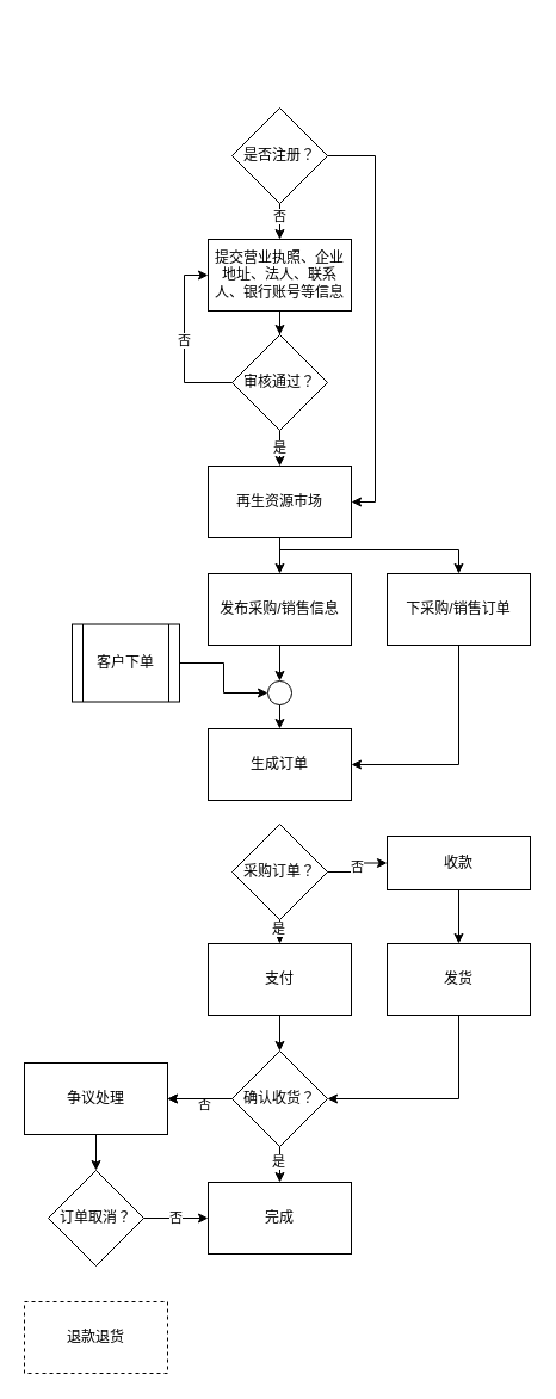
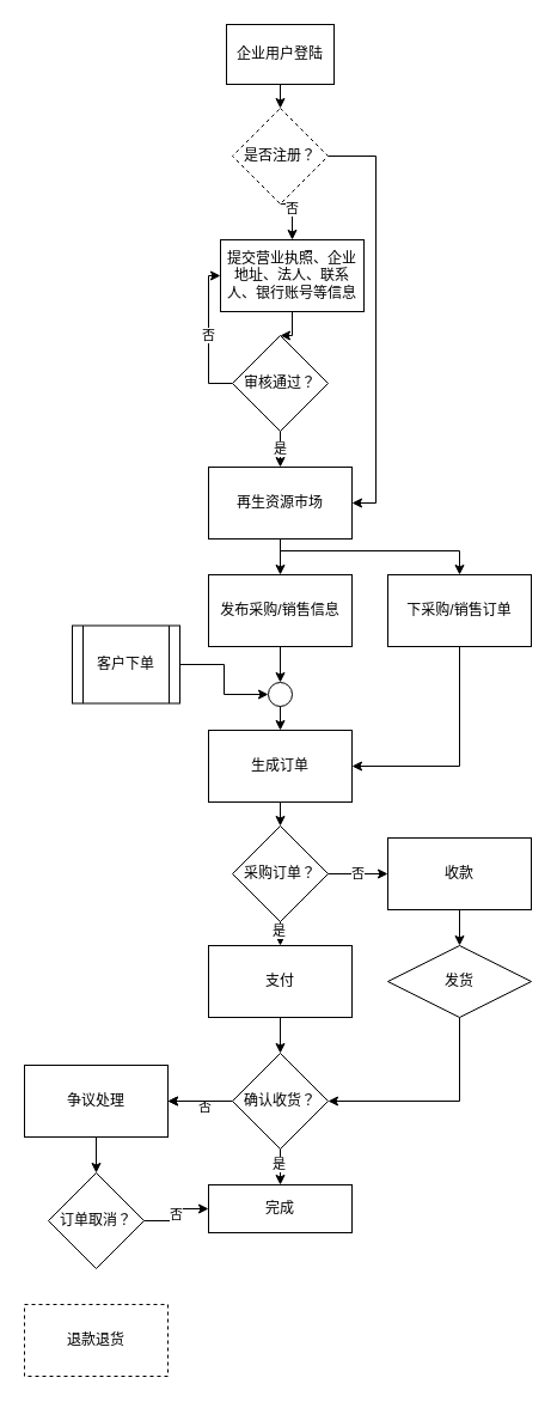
+ <mxCell id="3" value="企业用户登陆" style="rounded=0;whiteSpace=wrap;html=1;" parent="1" vertex="1"><mxGeometry x="189" y="20" width="90" height="50" as="geometry" /></mxCell>
+ <mxCell id="2" style="edgeStyle=orthogonalEdgeStyle;rounded=0;orthogonalLoop=1;jettySize=auto;html=1;exitX=0.5;exitY=1;exitDx=0;exitDy=0;entryX=0.5;entryY=0;entryDx=0;entryDy=0;" parent="1" source="3" target="7" edge="1"><mxGeometry relative="1" as="geometry"><mxPoint x="234" y="80" as="targetPoint" /></mxGeometry></mxCell>
- <mxCell id="7" value="是否注册？" style="rhombus;whiteSpace=wrap;html=1;" parent="1" vertex="1"><mxGeometry x="194" y="90" width="80" height="80" as="geometry" /></mxCell>
+ <mxCell id="7" value="是否注册？" style="rhombus;whiteSpace=wrap;html=1;dashed=1;" parent="1" vertex="1"><mxGeometry x="194" y="90" width="80" height="80" as="geometry" /></mxCell>
- <mxCell id="9" value="提交营业执照、企业地址、法人、联系人、银行账号等信息" style="rounded=0;whiteSpace=wrap;html=1;" parent="1" vertex="1"><mxGeometry x="174" y="200" width="120" height="60" as="geometry" /></mxCell>
+ <mxCell id="9" value="提交营业执照、企业地址、法人、联系人、银行账号等信息" style="rounded=0;whiteSpace=wrap;html=1;" parent="1" vertex="1"><mxGeometry x="184" y="200" width="120" height="60" as="geometry" /></mxCell>
+ <mxCell id="20" style="edgeStyle=orthogonalEdgeStyle;rounded=0;orthogonalLoop=1;jettySize=auto;html=1;exitX=0.5;exitY=1;exitDx=0;exitDy=0;entryX=0.5;entryY=0;entryDx=0;entryDy=0;" edge="1" parent="1" source="21" target="29"><mxGeometry relative="1" as="geometry" /></mxCell>
- <mxCell id="33" value="收款" style="rounded=0;whiteSpace=wrap;html=1;" vertex="1" parent="1"><mxGeometry x="324" y="700" width="120" height="45" as="geometry" /></mxCell>
+ <mxCell id="33" value="收款" style="rounded=0;whiteSpace=wrap;html=1;" vertex="1" parent="1"><mxGeometry x="324" y="700" width="120" height="60" as="geometry" /></mxCell>
- <mxCell id="35" value="发货" style="rounded=0;whiteSpace=wrap;html=1;" vertex="1" parent="1"><mxGeometry x="324" y="790" width="120" height="60" as="geometry" /></mxCell>
+ <mxCell id="35" value="发货" style="rhombus;whiteSpace=wrap;html=1;" vertex="1" parent="1"><mxGeometry x="324" y="790" width="120" height="60" as="geometry" /></mxCell>
- <mxCell id="42" value="完成" style="rounded=0;whiteSpace=wrap;html=1;" vertex="1" parent="1"><mxGeometry x="174" y="990" width="120" height="60" as="geometry" /></mxCell>
+ <mxCell id="42" value="完成" style="rounded=0;whiteSpace=wrap;html=1;" vertex="1" parent="1"><mxGeometry x="174" y="990" width="120" height="40" as="geometry" /></mxCell>
